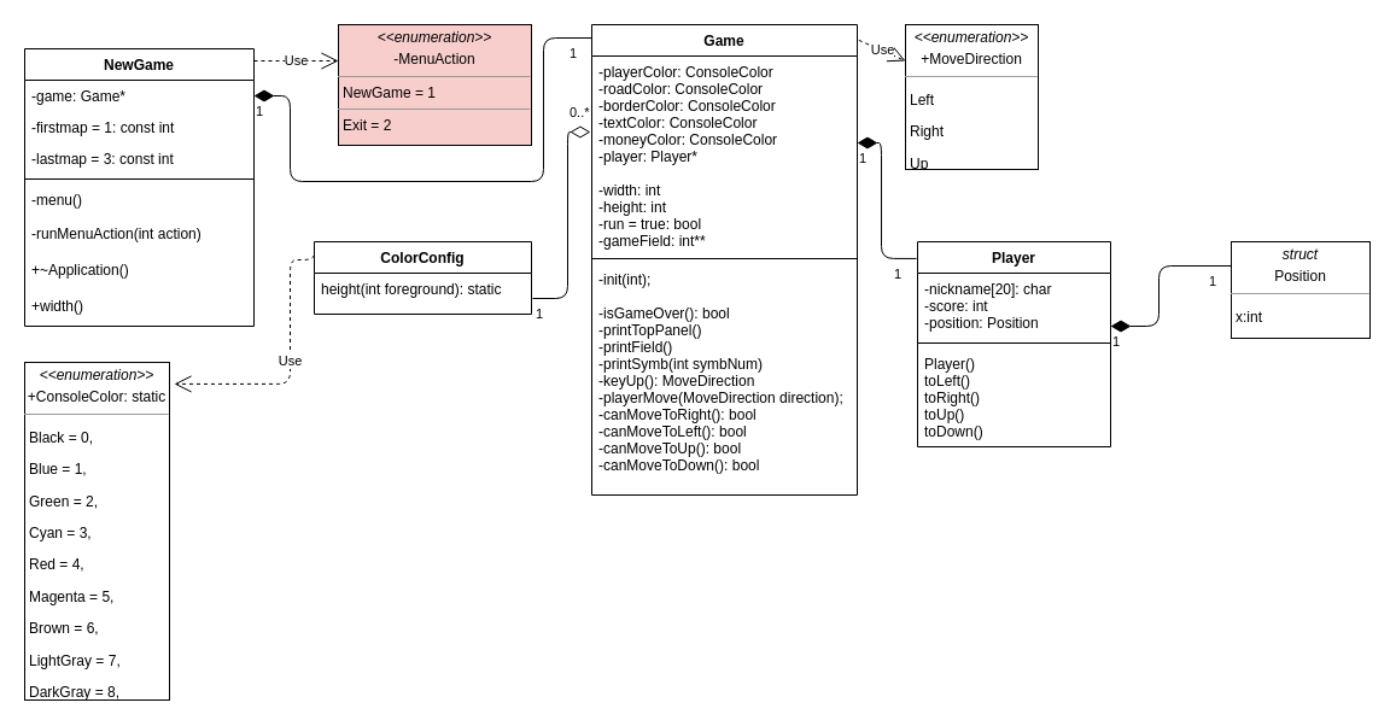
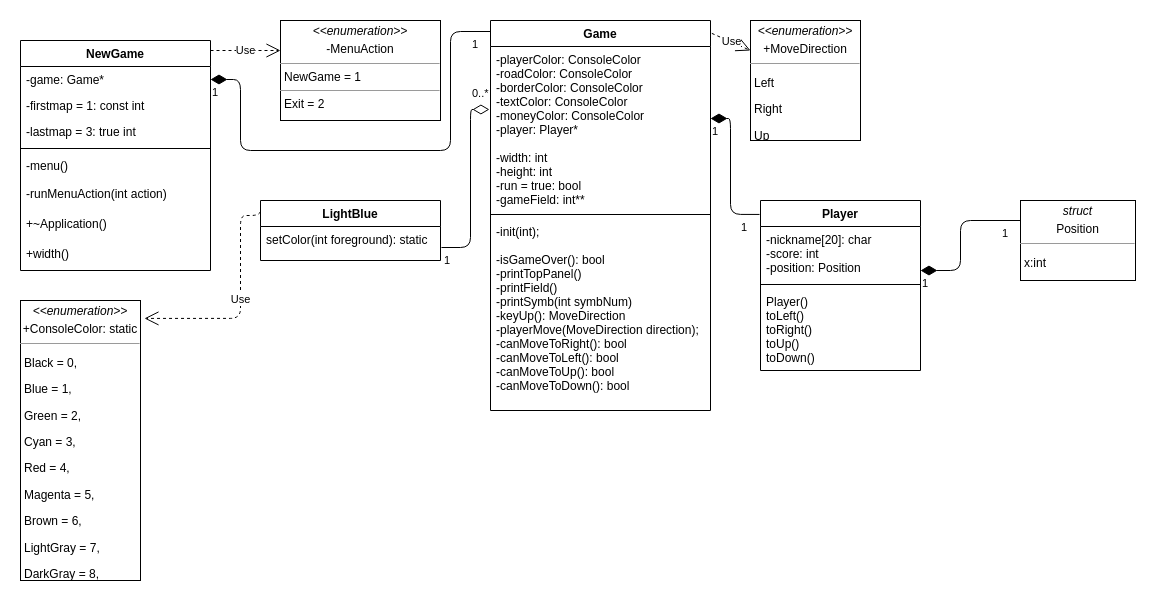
- <mxCell id="11" value="&lt;p style=&quot;margin: 0px ; margin-top: 4px ; text-align: center&quot;&gt;&lt;i&gt;&amp;lt;&amp;lt;enumeration&amp;gt;&amp;gt;&lt;/i&gt;&lt;br&gt;&lt;/p&gt;&lt;p style=&quot;margin: 0px ; margin-top: 4px ; text-align: center&quot;&gt;-MenuAction&lt;/p&gt;&lt;hr size=&quot;1&quot;&gt;&lt;p style=&quot;margin: 0px ; margin-left: 4px&quot;&gt;NewGame = 1&lt;/p&gt;&lt;hr size=&quot;1&quot;&gt;&lt;p style=&quot;margin: 0px ; margin-left: 4px&quot;&gt;Exit = 2&lt;/p&gt;" style="verticalAlign=top;align=left;overflow=fill;fontSize=12;fontFamily=Helvetica;html=1;fillColor=#f8cecc;" vertex="1" parent="1"><mxGeometry x="280" y="20" width="160" height="100" as="geometry" /></mxCell>
+ <mxCell id="11" value="&lt;p style=&quot;margin: 0px ; margin-top: 4px ; text-align: center&quot;&gt;&lt;i&gt;&amp;lt;&amp;lt;enumeration&amp;gt;&amp;gt;&lt;/i&gt;&lt;br&gt;&lt;/p&gt;&lt;p style=&quot;margin: 0px ; margin-top: 4px ; text-align: center&quot;&gt;-MenuAction&lt;/p&gt;&lt;hr size=&quot;1&quot;&gt;&lt;p style=&quot;margin: 0px ; margin-left: 4px&quot;&gt;NewGame = 1&lt;/p&gt;&lt;hr size=&quot;1&quot;&gt;&lt;p style=&quot;margin: 0px ; margin-left: 4px&quot;&gt;Exit = 2&lt;/p&gt;" style="verticalAlign=top;align=left;overflow=fill;fontSize=12;fontFamily=Helvetica;html=1;" vertex="1" parent="1"><mxGeometry x="280" y="20" width="160" height="100" as="geometry" /></mxCell>
- <mxCell id="5" value="-lastmap = 3: const int " style="text;align=left;verticalAlign=top;spacingLeft=4;spacingRight=4;overflow=hidden;rotatable=0;points=[[0,0.5],[1,0.5]];portConstraint=eastwest;rounded=0;shadow=0;html=0;" parent="2" vertex="1"><mxGeometry y="78" width="190" height="26" as="geometry" /></mxCell>
+ <mxCell id="5" value="-lastmap = 3: true int " style="text;align=left;verticalAlign=top;spacingLeft=4;spacingRight=4;overflow=hidden;rotatable=0;points=[[0,0.5],[1,0.5]];portConstraint=eastwest;rounded=0;shadow=0;html=0;" parent="2" vertex="1"><mxGeometry y="78" width="190" height="26" as="geometry" /></mxCell>
- <mxCell id="34" value="ColorConfig" style="swimlane;fontStyle=1;align=center;verticalAlign=top;childLayout=stackLayout;horizontal=1;startSize=26;horizontalStack=0;resizeParent=1;resizeParentMax=0;resizeLast=0;collapsible=1;marginBottom=0;" vertex="1" parent="1"><mxGeometry x="260" y="200" width="180" height="60" as="geometry" /></mxCell>
+ <mxCell id="34" value="LightBlue" style="swimlane;fontStyle=1;align=center;verticalAlign=top;childLayout=stackLayout;horizontal=1;startSize=26;horizontalStack=0;resizeParent=1;resizeParentMax=0;resizeLast=0;collapsible=1;marginBottom=0;" vertex="1" parent="1"><mxGeometry x="260" y="200" width="180" height="60" as="geometry" /></mxCell>
- <mxCell id="35" value="height(int foreground): static" style="text;strokeColor=none;fillColor=none;align=left;verticalAlign=top;spacingLeft=4;spacingRight=4;overflow=hidden;rotatable=0;points=[[0,0.5],[1,0.5]];portConstraint=eastwest;" vertex="1" parent="34"><mxGeometry y="26" width="180" height="34" as="geometry" /></mxCell>
+ <mxCell id="35" value="setColor(int foreground): static" style="text;strokeColor=none;fillColor=none;align=left;verticalAlign=top;spacingLeft=4;spacingRight=4;overflow=hidden;rotatable=0;points=[[0,0.5],[1,0.5]];portConstraint=eastwest;" vertex="1" parent="34"><mxGeometry y="26" width="180" height="34" as="geometry" /></mxCell>
